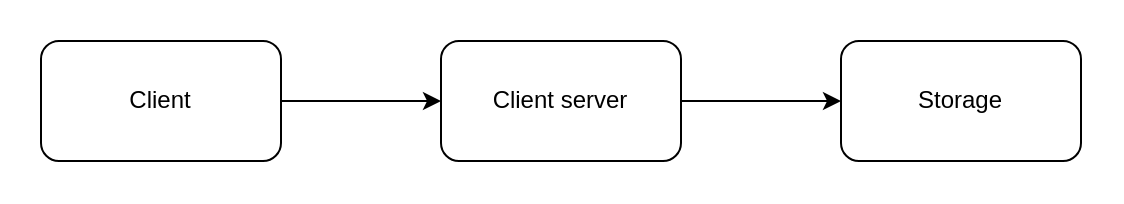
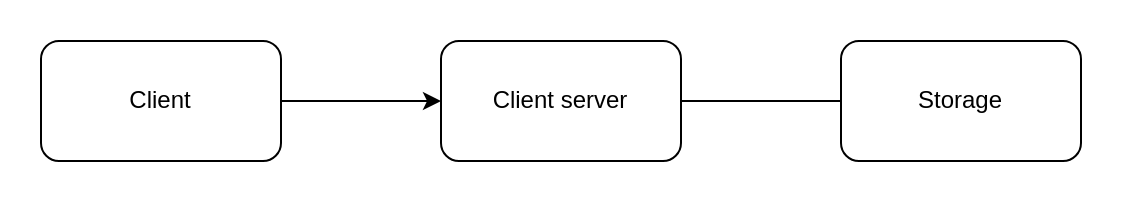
- <mxCell id="4" style="edgeStyle=orthogonalEdgeStyle;rounded=0;orthogonalLoop=1;jettySize=auto;html=1;exitX=1;exitY=0.5;exitDx=0;exitDy=0;entryX=0;entryY=0.5;entryDx=0;entryDy=0;" edge="1" parent="1" source="5" target="6"><mxGeometry relative="1" as="geometry" /></mxCell>
+ <mxCell id="4" style="edgeStyle=orthogonalEdgeStyle;rounded=0;orthogonalLoop=1;jettySize=auto;html=1;exitX=1;exitY=0.5;exitDx=0;exitDy=0;entryX=0;entryY=0.5;entryDx=0;entryDy=0;endArrow=none;" edge="1" parent="1" source="5" target="6"><mxGeometry relative="1" as="geometry" /></mxCell>
